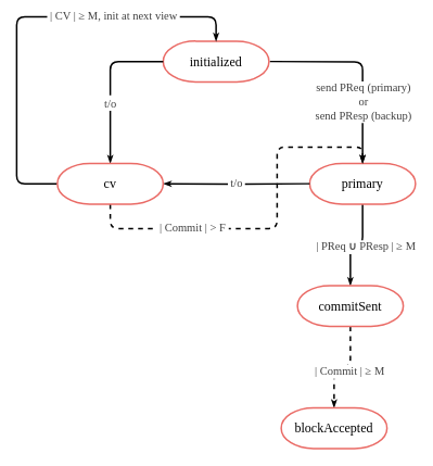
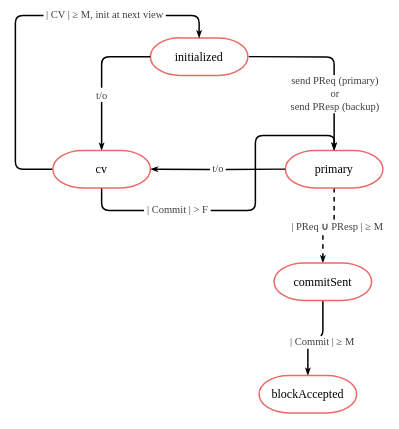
- <mxCell id="15" style="edgeStyle=orthogonalEdgeStyle;rounded=1;jumpSize=8;orthogonalLoop=1;jettySize=auto;html=1;entryX=0.5;entryY=0;entryDx=0;entryDy=0;entryPerimeter=0;strokeWidth=2;fontFamily=Comic Sans MS;fontSize=14;fontColor=#404040;startArrow=none;startFill=0;endArrow=classicThin;endFill=1;startSize=4;endSize=4;dashed=1;" edge="1" parent="1" source="19" target="7"><mxGeometry relative="1" as="geometry"><Array as="points"><mxPoint x="135" y="280" /><mxPoint x="340" y="280" /><mxPoint x="340" y="180" /><mxPoint x="445" y="180" /></Array></mxGeometry></mxCell>
+ <mxCell id="15" style="edgeStyle=orthogonalEdgeStyle;rounded=1;jumpSize=8;orthogonalLoop=1;jettySize=auto;html=1;entryX=0.5;entryY=0;entryDx=0;entryDy=0;entryPerimeter=0;strokeWidth=2;fontFamily=Comic Sans MS;fontSize=14;fontColor=#404040;startArrow=none;startFill=0;endArrow=classicThin;endFill=1;startSize=4;endSize=4;" edge="1" parent="1" source="19" target="7"><mxGeometry relative="1" as="geometry"><Array as="points"><mxPoint x="135" y="280" /><mxPoint x="340" y="280" /><mxPoint x="340" y="180" /><mxPoint x="445" y="180" /></Array></mxGeometry></mxCell>
- <mxCell id="5" style="edgeStyle=orthogonalEdgeStyle;rounded=1;jumpSize=8;orthogonalLoop=1;jettySize=auto;html=1;entryX=0.5;entryY=0;entryDx=0;entryDy=0;entryPerimeter=0;strokeWidth=2;fontFamily=Comic Sans MS;fontSize=14;fontColor=#404040;startArrow=none;startFill=0;endArrow=classicThin;endFill=1;startSize=4;endSize=4;" edge="1" parent="1" source="7" target="10"><mxGeometry relative="1" as="geometry" /></mxCell>
+ <mxCell id="5" style="edgeStyle=orthogonalEdgeStyle;rounded=1;jumpSize=8;orthogonalLoop=1;jettySize=auto;html=1;entryX=0.5;entryY=0;entryDx=0;entryDy=0;entryPerimeter=0;strokeWidth=2;fontFamily=Comic Sans MS;fontSize=14;fontColor=#404040;startArrow=none;startFill=0;endArrow=classicThin;endFill=1;startSize=4;endSize=4;dashed=1;" edge="1" parent="1" source="7" target="10"><mxGeometry relative="1" as="geometry" /></mxCell>
- <mxCell id="8" style="edgeStyle=orthogonalEdgeStyle;rounded=1;jumpSize=8;orthogonalLoop=1;jettySize=auto;html=1;entryX=0.5;entryY=0;entryDx=0;entryDy=0;entryPerimeter=0;strokeWidth=2;fontFamily=Comic Sans MS;fontSize=14;fontColor=#404040;startArrow=none;startFill=0;endArrow=classicThin;endFill=1;startSize=4;endSize=4;dashed=1;" edge="1" parent="1" source="10" target="11"><mxGeometry relative="1" as="geometry" /></mxCell>
+ <mxCell id="8" style="edgeStyle=orthogonalEdgeStyle;rounded=1;jumpSize=8;orthogonalLoop=1;jettySize=auto;html=1;entryX=0.5;entryY=0;entryDx=0;entryDy=0;entryPerimeter=0;strokeWidth=2;fontFamily=Comic Sans MS;fontSize=14;fontColor=#404040;startArrow=none;startFill=0;endArrow=classicThin;endFill=1;startSize=4;endSize=4;" edge="1" parent="1" source="10" target="11"><mxGeometry relative="1" as="geometry" /></mxCell>
